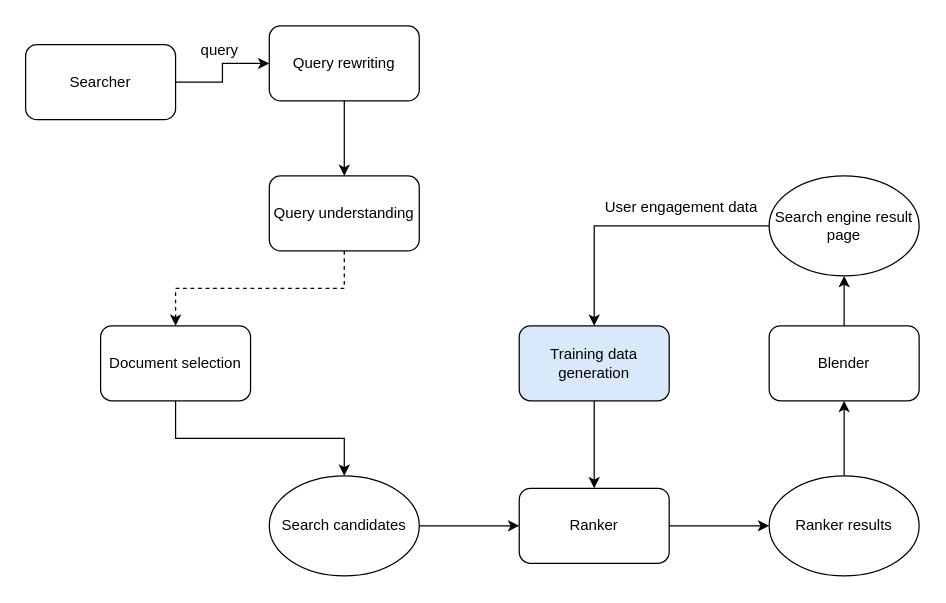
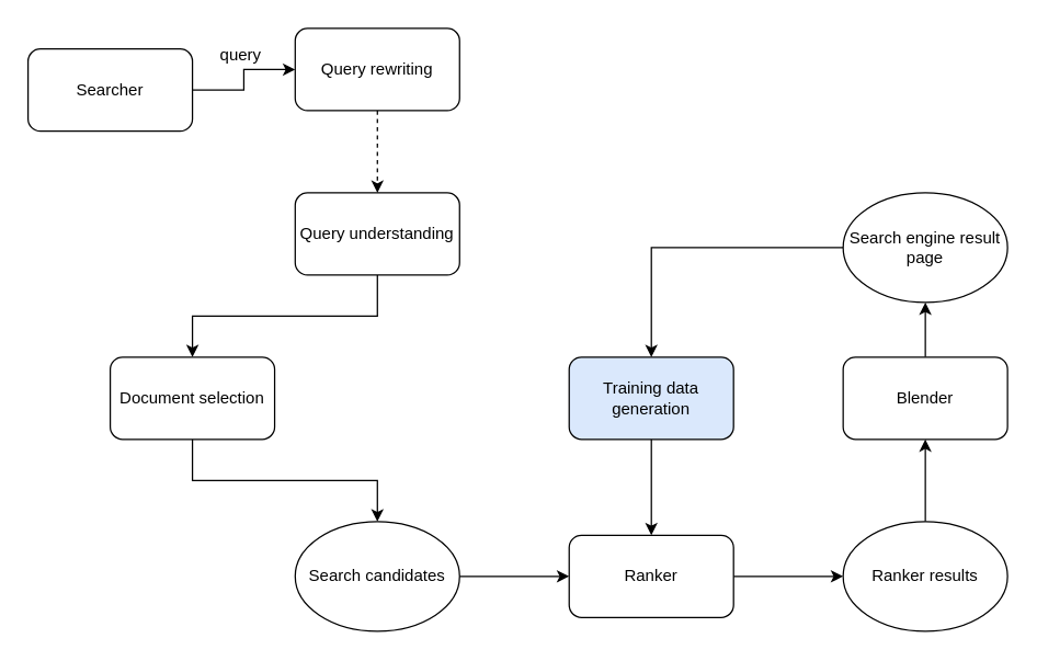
- <mxCell id="4" style="edgeStyle=orthogonalEdgeStyle;rounded=0;orthogonalLoop=1;jettySize=auto;html=1;exitX=0.5;exitY=1;exitDx=0;exitDy=0;entryX=0.5;entryY=0;entryDx=0;entryDy=0;" edge="1" parent="1" source="5" target="7"><mxGeometry relative="1" as="geometry" /></mxCell>
+ <mxCell id="4" style="edgeStyle=orthogonalEdgeStyle;rounded=0;orthogonalLoop=1;jettySize=auto;html=1;exitX=0.5;exitY=1;exitDx=0;exitDy=0;entryX=0.5;entryY=0;entryDx=0;entryDy=0;dashed=1;" edge="1" parent="1" source="5" target="7"><mxGeometry relative="1" as="geometry" /></mxCell>
- <mxCell id="23" value="User engagement data" style="text;html=1;strokeColor=none;fillColor=none;align=center;verticalAlign=middle;whiteSpace=wrap;rounded=0;" vertex="1" parent="1"><mxGeometry x="475" y="150" width="140" height="30" as="geometry" /></mxCell>
- <mxCell id="6" style="edgeStyle=orthogonalEdgeStyle;rounded=0;orthogonalLoop=1;jettySize=auto;html=1;exitX=0.5;exitY=1;exitDx=0;exitDy=0;entryX=0.5;entryY=0;entryDx=0;entryDy=0;dashed=1;" edge="1" parent="1" source="7" target="9"><mxGeometry relative="1" as="geometry" /></mxCell>
+ <mxCell id="6" style="edgeStyle=orthogonalEdgeStyle;rounded=0;orthogonalLoop=1;jettySize=auto;html=1;exitX=0.5;exitY=1;exitDx=0;exitDy=0;entryX=0.5;entryY=0;entryDx=0;entryDy=0;" edge="1" parent="1" source="7" target="9"><mxGeometry relative="1" as="geometry" /></mxCell>
